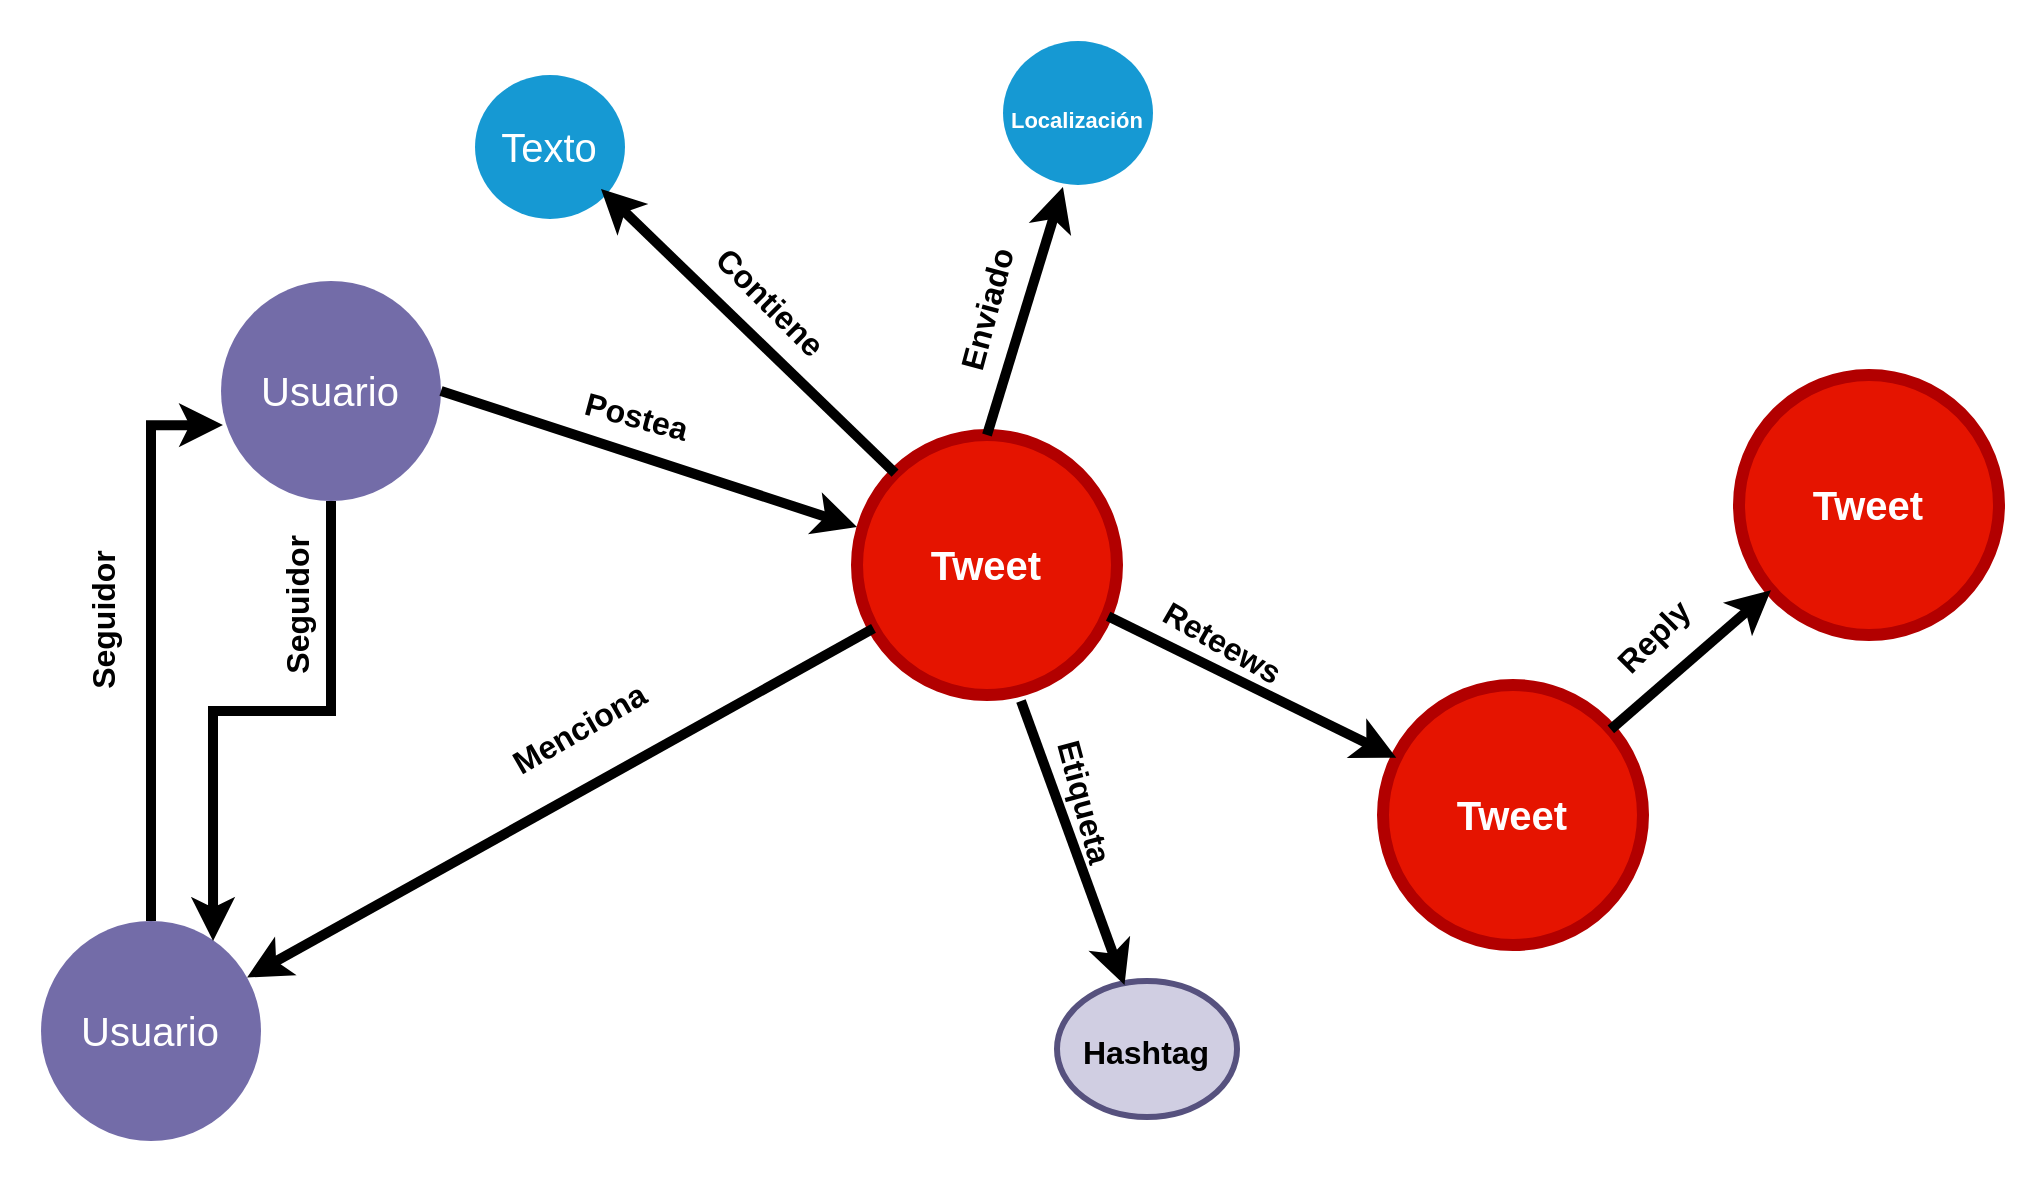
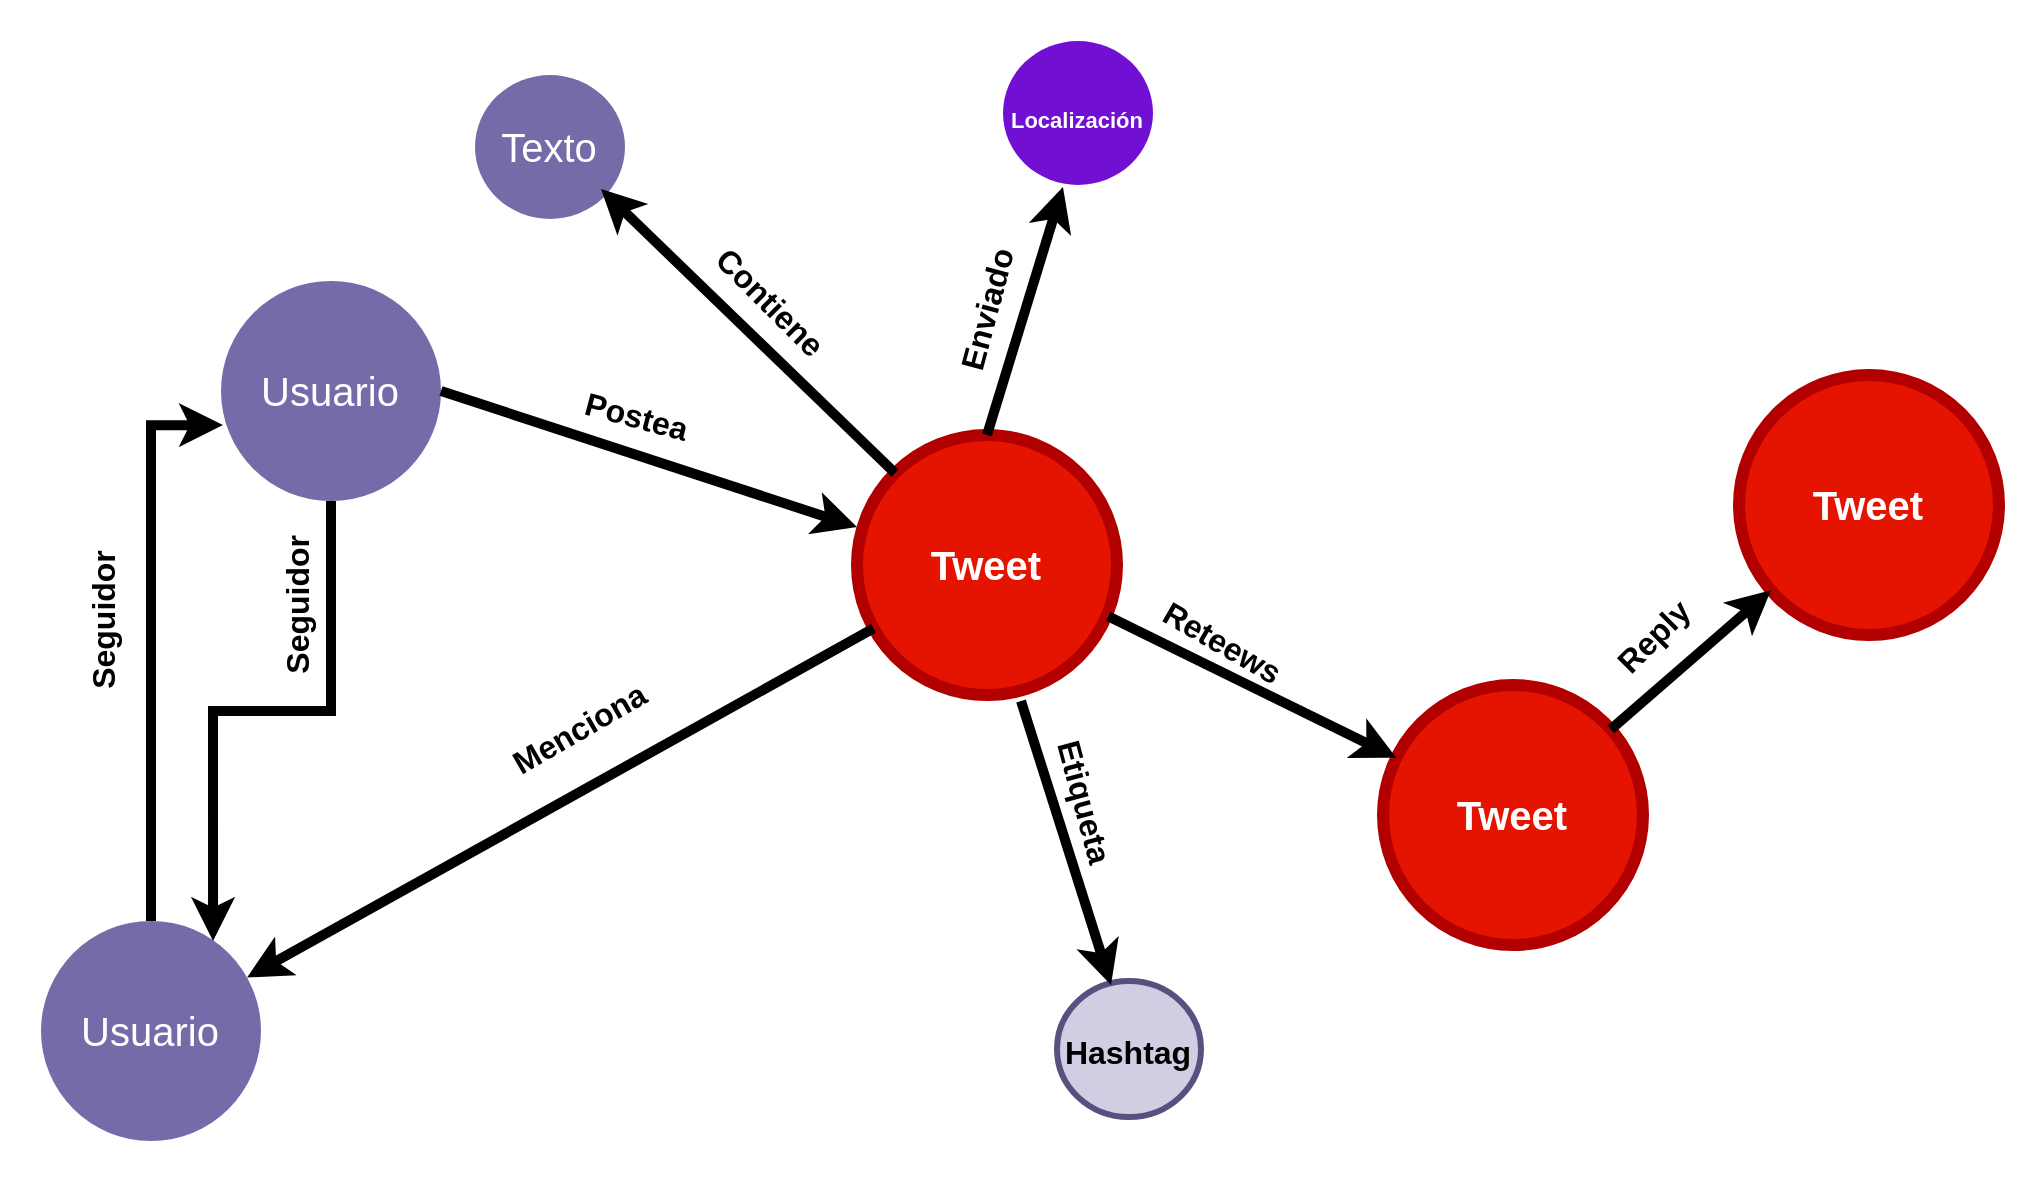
- <mxCell id="26" value="&lt;font style=&quot;font-size: 11px&quot;&gt;&lt;b&gt;&lt;font style=&quot;font-size: 11px&quot;&gt;Localización&lt;/font&gt;&lt;/b&gt;&lt;/font&gt;" style="ellipse;whiteSpace=wrap;html=1;shadow=0;fontFamily=Helvetica;fontSize=20;fontColor=#FFFFFF;align=center;strokeWidth=3;strokeColor=none;fillColor=#1699d3;" parent="1" vertex="1"><mxGeometry x="501" y="20" width="75" height="72" as="geometry" /></mxCell>
+ <mxCell id="26" value="&lt;font style=&quot;font-size: 11px&quot;&gt;&lt;b&gt;&lt;font style=&quot;font-size: 11px&quot;&gt;Localización&lt;/font&gt;&lt;/b&gt;&lt;/font&gt;" style="ellipse;whiteSpace=wrap;html=1;shadow=0;fontFamily=Helvetica;fontSize=20;fontColor=#FFFFFF;align=center;strokeWidth=3;strokeColor=none;fillColor=#710FD3;" parent="1" vertex="1"><mxGeometry x="501" y="20" width="75" height="72" as="geometry" /></mxCell>
- <mxCell id="2" value="Texto" style="ellipse;whiteSpace=wrap;html=1;shadow=0;fontFamily=Helvetica;fontSize=20;fontColor=#FFFFFF;align=center;strokeWidth=3;fillColor=#1699D3;strokeColor=none;" parent="1" vertex="1"><mxGeometry x="237" y="37" width="75" height="72" as="geometry" /></mxCell>
+ <mxCell id="2" value="Texto" style="ellipse;whiteSpace=wrap;html=1;shadow=0;fontFamily=Helvetica;fontSize=20;fontColor=#FFFFFF;align=center;strokeWidth=3;fillColor=#736ca8;strokeColor=none;" parent="1" vertex="1"><mxGeometry x="237" y="37" width="75" height="72" as="geometry" /></mxCell>
- <mxCell id="3" value="&lt;font style=&quot;font-size: 16px&quot;&gt;&lt;b&gt;&lt;font style=&quot;font-size: 16px&quot;&gt;Hashtag&lt;/font&gt;&lt;/b&gt;&lt;/font&gt;" style="ellipse;whiteSpace=wrap;html=1;shadow=0;fontFamily=Helvetica;fontSize=20;align=center;strokeWidth=3;fillColor=#d0cee2;strokeColor=#56517e;" parent="1" vertex="1"><mxGeometry x="528" y="490" width="90" height="68" as="geometry" /></mxCell>
+ <mxCell id="3" value="&lt;font style=&quot;font-size: 16px&quot;&gt;&lt;b&gt;&lt;font style=&quot;font-size: 16px&quot;&gt;Hashtag&lt;/font&gt;&lt;/b&gt;&lt;/font&gt;" style="ellipse;whiteSpace=wrap;html=1;shadow=0;fontFamily=Helvetica;fontSize=20;align=center;strokeWidth=3;fillColor=#d0cee2;strokeColor=#56517e;" parent="1" vertex="1"><mxGeometry x="528" y="490" width="72" height="68" as="geometry" /></mxCell>
